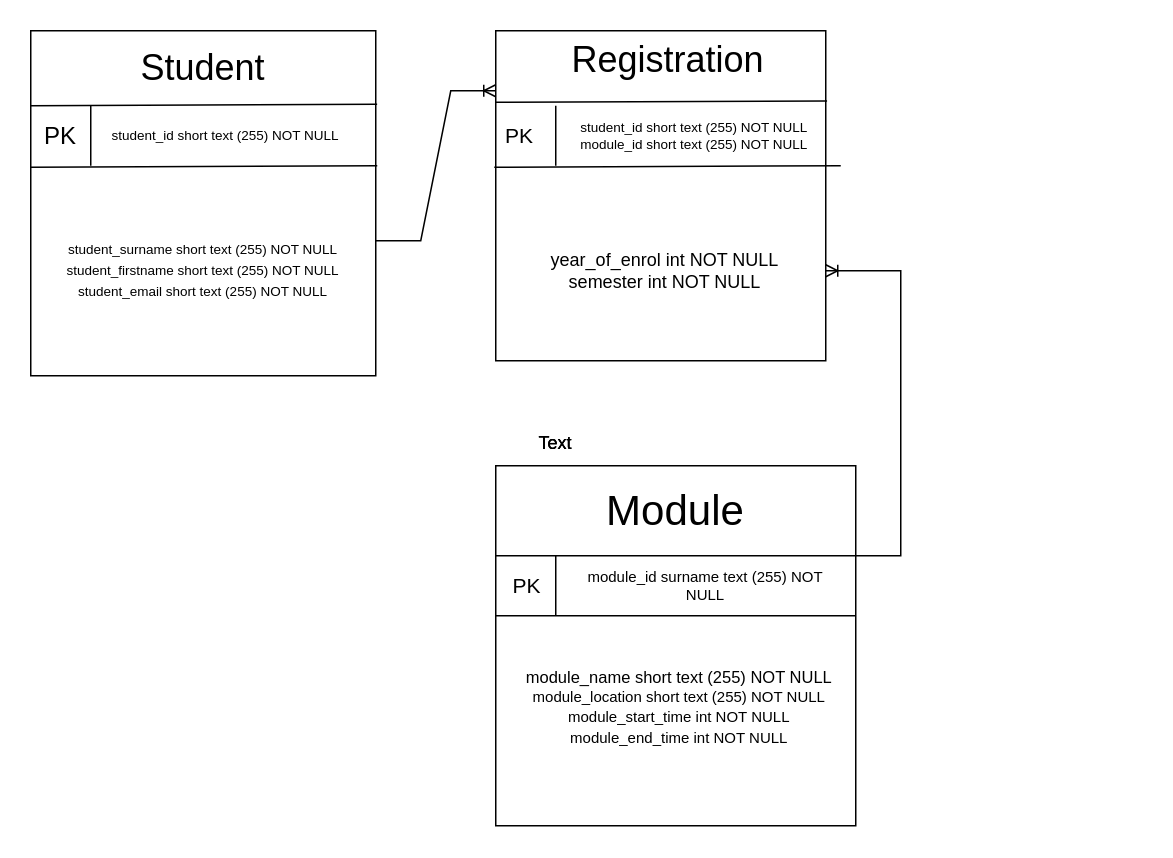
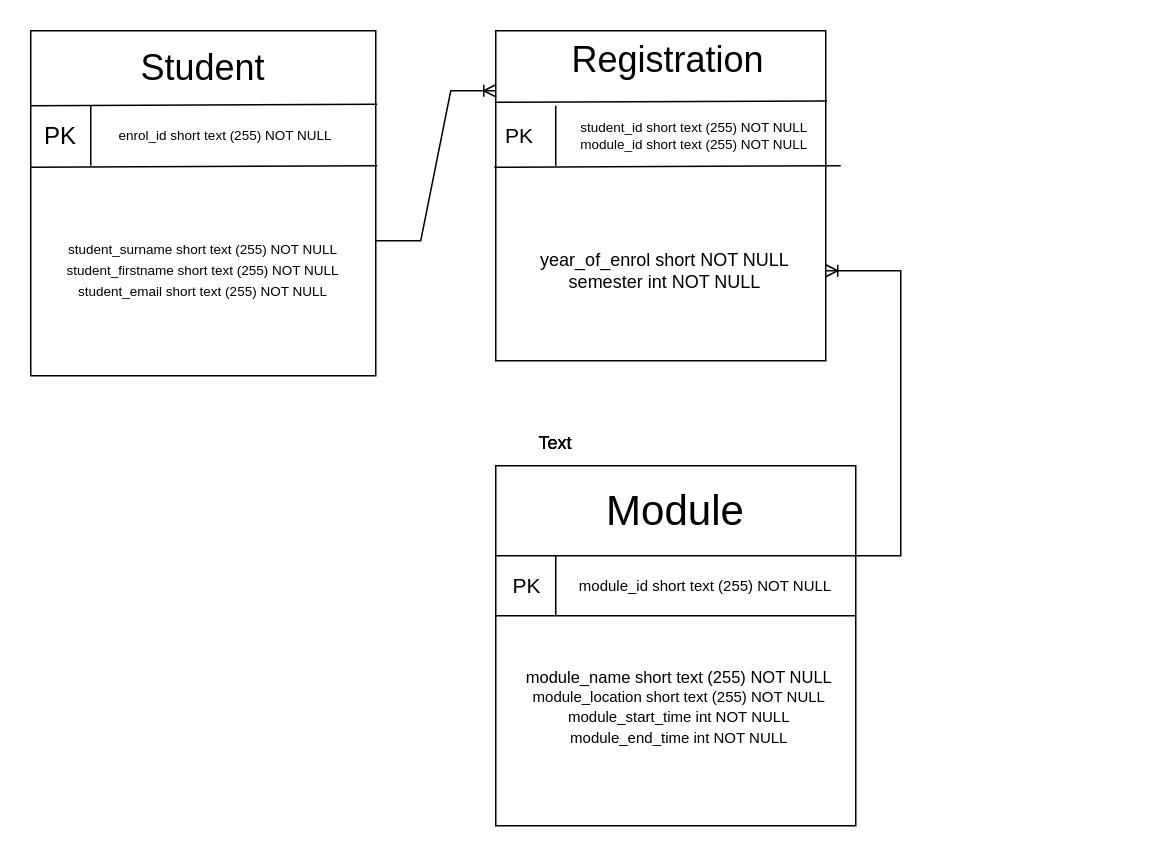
- <mxCell id="26" value="student_id short text (255) NOT NULL" style="text;html=1;strokeColor=none;fillColor=none;align=center;verticalAlign=middle;whiteSpace=wrap;rounded=0;fontSize=9;" vertex="1" parent="1"><mxGeometry x="70" y="75" width="160" height="30" as="geometry" /></mxCell>
+ <mxCell id="26" value="enrol_id short text (255) NOT NULL" style="text;html=1;strokeColor=none;fillColor=none;align=center;verticalAlign=middle;whiteSpace=wrap;rounded=0;fontSize=9;" vertex="1" parent="1"><mxGeometry x="70" y="75" width="160" height="30" as="geometry" /></mxCell>
- <mxCell id="29" value="&lt;div&gt;year_of_enrol int NOT NULL&lt;/div&gt;&lt;div&gt;semester int NOT NULL&lt;br&gt;&lt;/div&gt;" style="text;html=1;strokeColor=none;fillColor=none;align=center;verticalAlign=middle;whiteSpace=wrap;rounded=0;" vertex="1" parent="1"><mxGeometry x="336.25" y="120" width="213.75" height="120" as="geometry" /></mxCell>
+ <mxCell id="29" value="&lt;div&gt;year_of_enrol short NOT NULL&lt;/div&gt;&lt;div&gt;semester int NOT NULL&lt;br&gt;&lt;/div&gt;" style="text;html=1;strokeColor=none;fillColor=none;align=center;verticalAlign=middle;whiteSpace=wrap;rounded=0;" vertex="1" parent="1"><mxGeometry x="336.25" y="120" width="213.75" height="120" as="geometry" /></mxCell>
- <mxCell id="23" value="module_id surname text (255) NOT NULL" style="text;html=1;strokeColor=none;fillColor=none;align=center;verticalAlign=middle;whiteSpace=wrap;rounded=0;fontSize=10;" vertex="1" parent="1"><mxGeometry x="380" y="375" width="180" height="30" as="geometry" /></mxCell>
+ <mxCell id="23" value="module_id short text (255) NOT NULL" style="text;html=1;strokeColor=none;fillColor=none;align=center;verticalAlign=middle;whiteSpace=wrap;rounded=0;fontSize=10;" vertex="1" parent="1"><mxGeometry x="380" y="375" width="180" height="30" as="geometry" /></mxCell>
